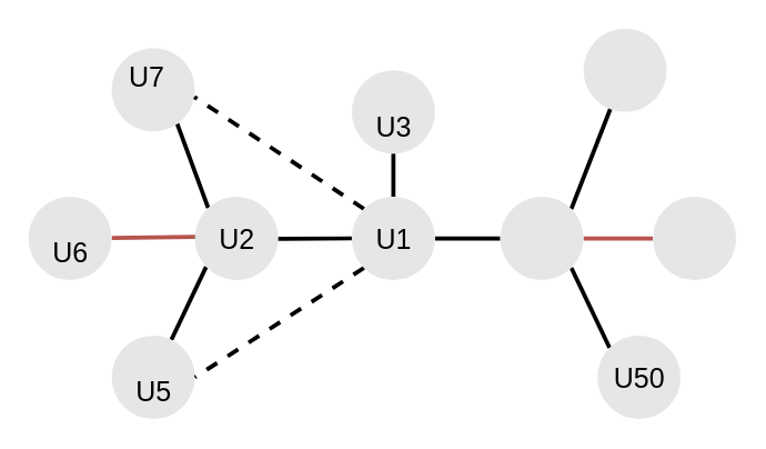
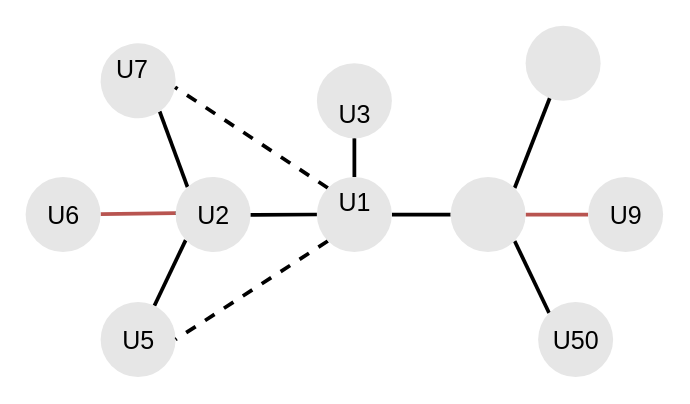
- <mxCell id="23" value="U1" style="text;html=1;resizable=0;autosize=1;align=center;verticalAlign=middle;points=[];fillColor=none;strokeColor=none;rounded=0;fontSize=20;" parent="1" vertex="1"><mxGeometry x="263" y="156" width="40" height="30" as="geometry" /></mxCell>
+ <mxCell id="23" value="U1" style="text;html=1;resizable=0;autosize=1;align=center;verticalAlign=middle;points=[];fillColor=none;strokeColor=none;rounded=0;fontSize=20;" parent="1" vertex="1"><mxGeometry x="263" y="146" width="40" height="30" as="geometry" /></mxCell>
+ <mxCell id="28" value="U9" style="text;html=1;resizable=0;autosize=1;align=center;verticalAlign=middle;points=[];fillColor=none;strokeColor=none;rounded=0;fontSize=20;" vertex="1" parent="1"><mxGeometry x="480" y="156" width="40" height="30" as="geometry" /></mxCell>
- <mxCell id="26" value="U6" style="text;html=1;resizable=0;autosize=1;align=center;verticalAlign=middle;points=[];fillColor=none;strokeColor=none;rounded=0;fontSize=20;" vertex="1" parent="1"><mxGeometry x="30" y="166" width="40" height="30" as="geometry" /></mxCell>
+ <mxCell id="26" value="U6" style="text;html=1;resizable=0;autosize=1;align=center;verticalAlign=middle;points=[];fillColor=none;strokeColor=none;rounded=0;fontSize=20;" vertex="1" parent="1"><mxGeometry x="30" y="156" width="40" height="30" as="geometry" /></mxCell>
- <mxCell id="29" value="U5" style="text;html=1;resizable=0;autosize=1;align=center;verticalAlign=middle;points=[];fillColor=none;strokeColor=none;rounded=0;fontSize=20;" vertex="1" parent="1"><mxGeometry x="90" y="266" width="40" height="30" as="geometry" /></mxCell>
+ <mxCell id="29" value="U5" style="text;html=1;resizable=0;autosize=1;align=center;verticalAlign=middle;points=[];fillColor=none;strokeColor=none;rounded=0;fontSize=20;" vertex="1" parent="1"><mxGeometry x="90" y="256" width="40" height="30" as="geometry" /></mxCell>
